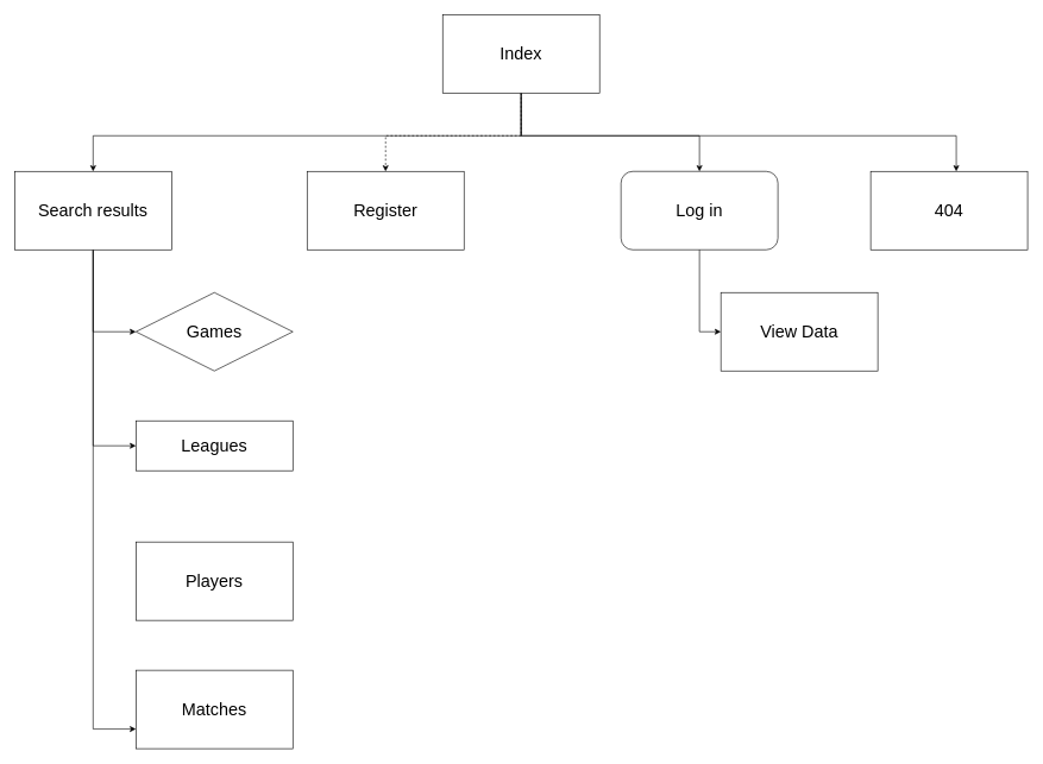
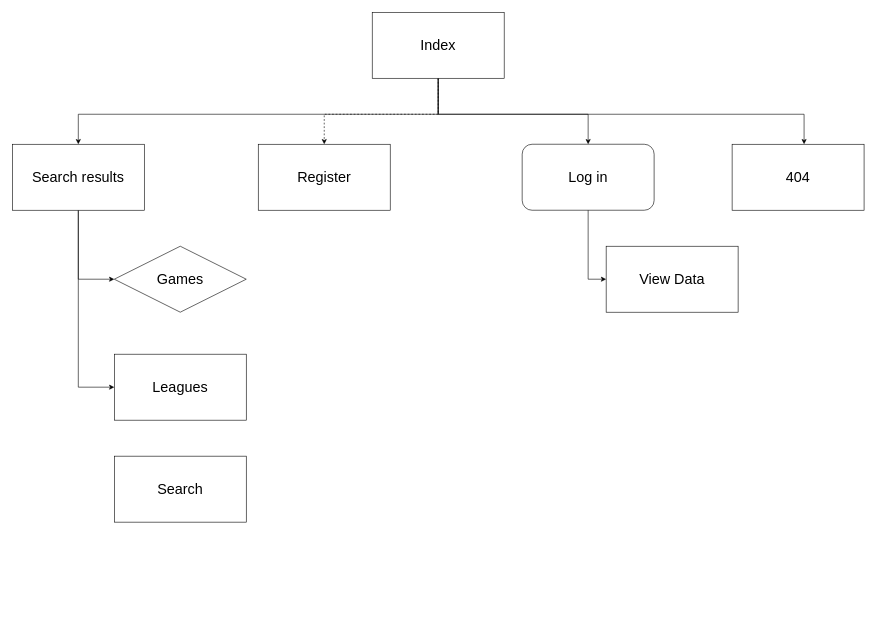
- <mxCell id="12" value="&lt;span style=&quot;font-size: 24px&quot;&gt;Leagues&lt;/span&gt;" style="rounded=0;whiteSpace=wrap;html=1;" vertex="1" parent="1"><mxGeometry x="190" y="590" width="220" height="70" as="geometry" /></mxCell>
+ <mxCell id="12" value="&lt;span style=&quot;font-size: 24px&quot;&gt;Leagues&lt;/span&gt;" style="rounded=0;whiteSpace=wrap;html=1;" vertex="1" parent="1"><mxGeometry x="190" y="590" width="220" height="110" as="geometry" /></mxCell>
- <mxCell id="13" value="&lt;span style=&quot;font-size: 24px&quot;&gt;Players&lt;/span&gt;" style="rounded=0;whiteSpace=wrap;html=1;" vertex="1" parent="1"><mxGeometry x="190" y="760" width="220" height="110" as="geometry" /></mxCell>
+ <mxCell id="13" value="&lt;span style=&quot;font-size: 24px&quot;&gt;Search&lt;/span&gt;" style="rounded=0;whiteSpace=wrap;html=1;" vertex="1" parent="1"><mxGeometry x="190" y="760" width="220" height="110" as="geometry" /></mxCell>
- <mxCell id="14" value="&lt;span style=&quot;font-size: 24px&quot;&gt;Matches&lt;/span&gt;" style="rounded=0;whiteSpace=wrap;html=1;" vertex="1" parent="1"><mxGeometry x="190" y="940" width="220" height="110" as="geometry" /></mxCell>
- <mxCell id="7" style="edgeStyle=orthogonalEdgeStyle;rounded=0;orthogonalLoop=1;jettySize=auto;html=1;entryX=0;entryY=0.75;entryDx=0;entryDy=0;fontSize=24;" edge="1" parent="1" source="10" target="14"><mxGeometry relative="1" as="geometry" /></mxCell>
